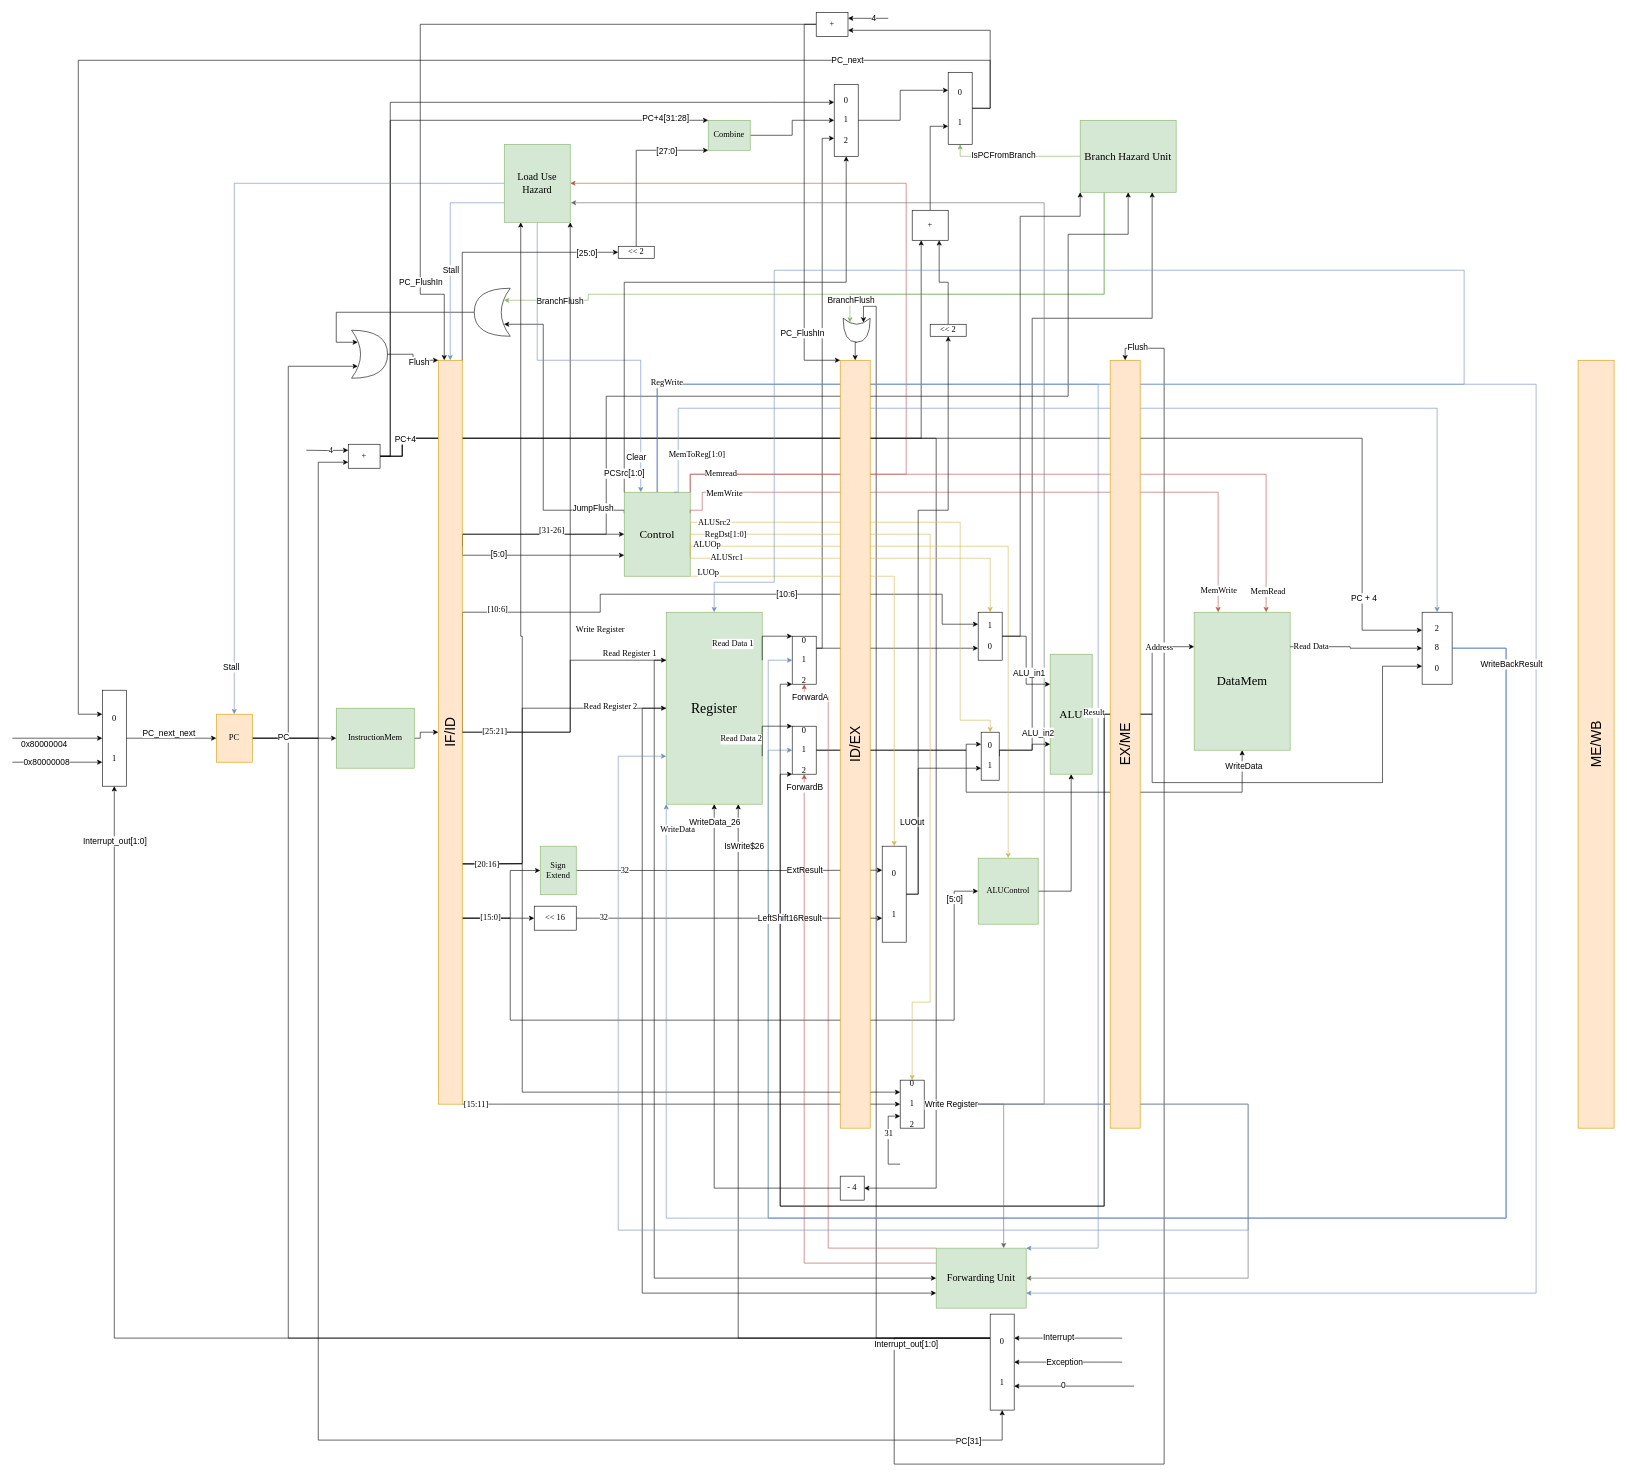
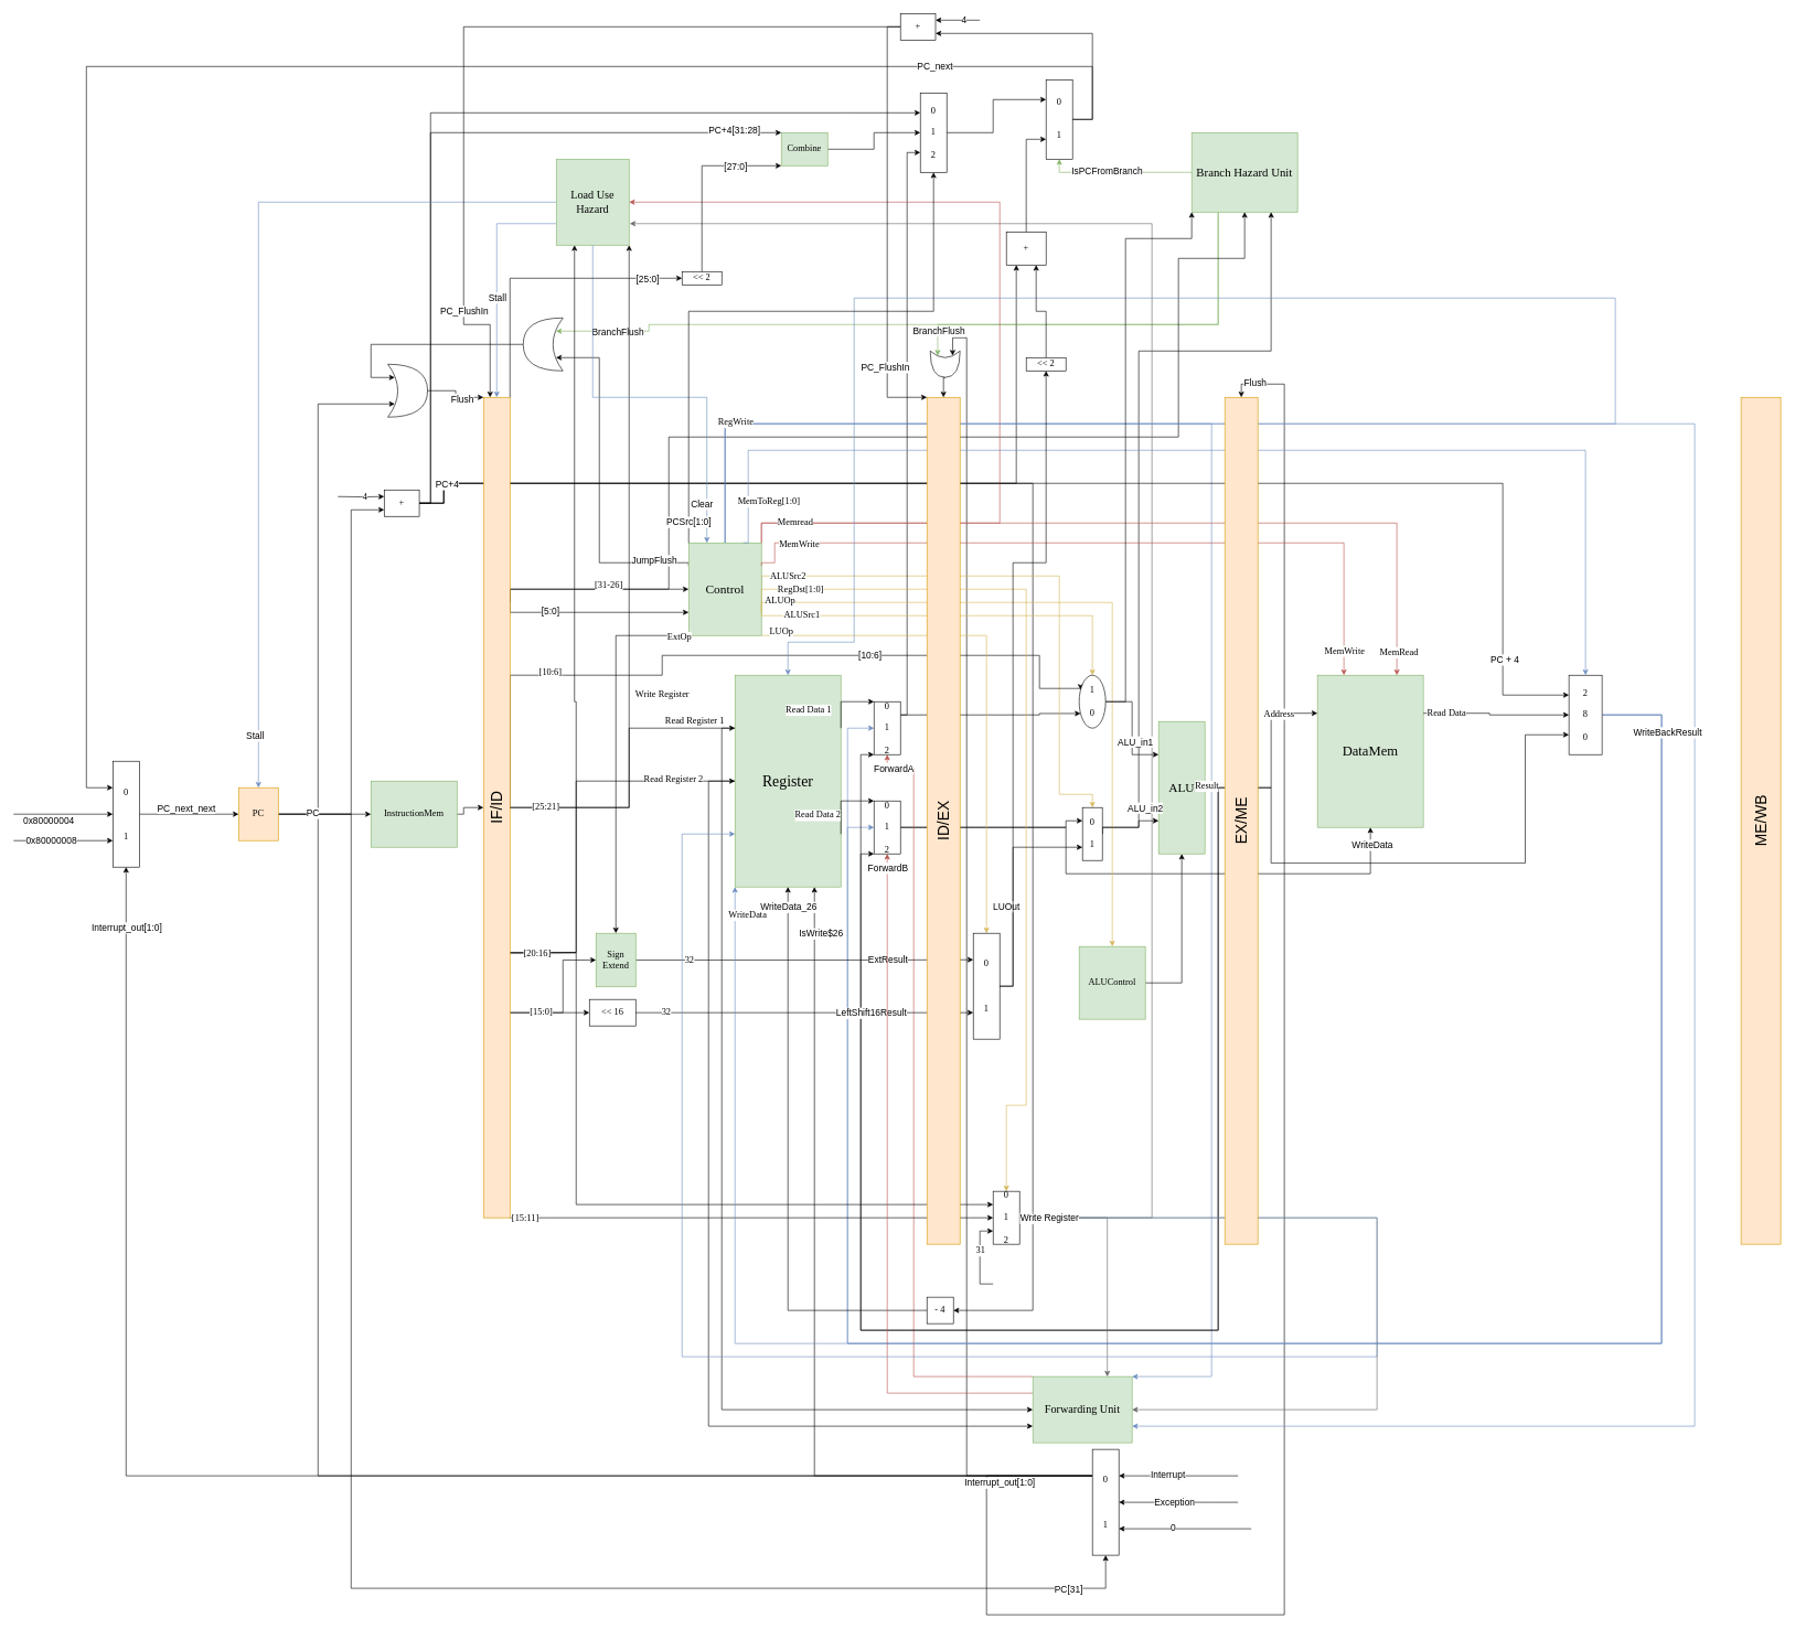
+ <mxCell id="90" style="edgeStyle=orthogonalEdgeStyle;rounded=0;orthogonalLoop=1;jettySize=auto;html=1;exitX=0;exitY=1;exitDx=0;exitDy=0;entryX=0.5;entryY=0;entryDx=0;entryDy=0;fontFamily=Verdana;fontSize=14;" parent="1" source="39" target="98" edge="1" treatAsSingle="0"><mxGeometry relative="1" as="geometry"><mxPoint x="1274" y="1387" as="targetPoint" /><Array as="points"><mxPoint x="930" y="960" /></Array></mxGeometry></mxCell>
+ <mxCell id="91" value="ExtOp" style="edgeLabel;html=1;align=center;verticalAlign=middle;resizable=0;points=[];fontFamily=Verdana;fontSize=14;" parent="90" vertex="1" connectable="0"><mxGeometry x="-0.948" y="2" relative="1" as="geometry"><mxPoint as="offset" /></mxGeometry></mxCell>
- <mxCell id="108" value="1&lt;br style=&quot;font-size: 14px;&quot;&gt;&lt;br style=&quot;font-size: 14px;&quot;&gt;0" style="rounded=0;whiteSpace=wrap;html=1;fontFamily=Verdana;fontSize=14;" parent="1" vertex="1"><mxGeometry x="1630" y="1020" width="40" height="80" as="geometry" /></mxCell>
+ <mxCell id="108" value="1&lt;br style=&quot;font-size: 14px;&quot;&gt;&lt;br style=&quot;font-size: 14px;&quot;&gt;0" style="ellipse;whiteSpace=wrap;html=1;fontFamily=Verdana;fontSize=14;" parent="1" vertex="1"><mxGeometry x="1630" y="1020" width="40" height="80" as="geometry" /></mxCell>
- <mxCell id="61" style="edgeStyle=orthogonalEdgeStyle;rounded=0;orthogonalLoop=1;jettySize=auto;html=1;entryX=0;entryY=0.5;entryDx=0;entryDy=0;fontFamily=Verdana;fontSize=14;exitX=1;exitY=0.75;exitDx=0;exitDy=0;" parent="1" source="139" target="103" edge="1"><mxGeometry relative="1" as="geometry"><Array as="points"><mxPoint x="850" y="1530" /><mxPoint x="850" y="1700" /><mxPoint x="1590" y="1700" /><mxPoint x="1590" y="1485" /></Array><mxPoint x="692" y="1944" as="sourcePoint" /></mxGeometry></mxCell>
- <mxCell id="62" value="[5:0]" style="edgeLabel;html=1;align=center;verticalAlign=middle;resizable=0;points=[];fontSize=14;" parent="61" vertex="1" connectable="0"><mxGeometry x="0.916" relative="1" as="geometry"><mxPoint as="offset" /></mxGeometry></mxCell>
